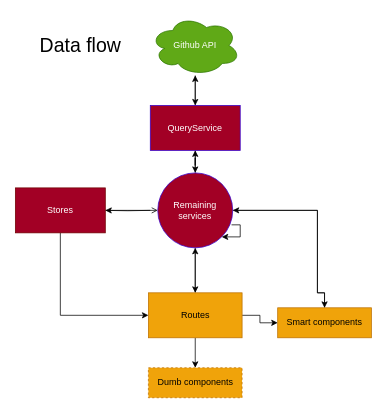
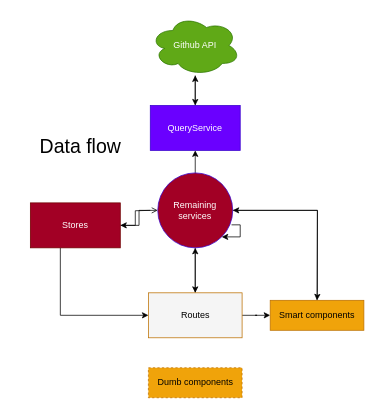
- <mxCell id="2" value="Data flow" style="text;html=1;strokeColor=none;fillColor=none;align=center;verticalAlign=middle;whiteSpace=wrap;rounded=0;fontSize=26;" parent="1" vertex="1"><mxGeometry x="42.5" y="20" width="127.5" height="80" as="geometry" /></mxCell>
+ <mxCell id="2" value="Data flow" style="text;html=1;strokeColor=none;fillColor=none;align=center;verticalAlign=middle;whiteSpace=wrap;rounded=0;fontSize=26;" parent="1" vertex="1"><mxGeometry x="42.5" y="155" width="127.5" height="80" as="geometry" /></mxCell>
- <mxCell id="5" value="QueryService" style="rounded=0;whiteSpace=wrap;html=1;fontSize=12;fillColor=#a20025;strokeColor=#3700CC;fontColor=#ffffff;" parent="1" vertex="1"><mxGeometry x="200" y="140" width="120" height="60" as="geometry" /></mxCell>
+ <mxCell id="5" value="QueryService" style="rounded=0;whiteSpace=wrap;html=1;fontSize=12;fillColor=#6a00ff;strokeColor=#3700CC;fontColor=#ffffff;" parent="1" vertex="1"><mxGeometry x="200" y="140" width="120" height="60" as="geometry" /></mxCell>
- <mxCell id="4" style="edgeStyle=orthogonalEdgeStyle;rounded=0;orthogonalLoop=1;jettySize=auto;html=1;fontSize=12;entryX=0.5;entryY=0;entryDx=0;entryDy=0;" parent="1" source="5" target="22" edge="1"><mxGeometry relative="1" as="geometry"><mxPoint x="260" y="250" as="targetPoint" /></mxGeometry></mxCell>
- <mxCell id="19" value="&lt;span style=&quot;font-size: 12px;&quot;&gt;&lt;span style=&quot;font-size: 12px;&quot;&gt;Stores&lt;/span&gt;&lt;/span&gt;" style="rounded=0;whiteSpace=wrap;html=1;fontStyle=0;fontSize=12;fillColor=#a20025;strokeColor=#6F0000;fontColor=#ffffff;" parent="1" vertex="1"><mxGeometry x="20" y="250" width="120" height="60" as="geometry" /></mxCell>
+ <mxCell id="19" value="&lt;span style=&quot;font-size: 12px;&quot;&gt;&lt;span style=&quot;font-size: 12px;&quot;&gt;Stores&lt;/span&gt;&lt;/span&gt;" style="rounded=0;whiteSpace=wrap;html=1;fontStyle=0;fontSize=12;fillColor=#a20025;strokeColor=#6F0000;fontColor=#ffffff;" parent="1" vertex="1"><mxGeometry x="40" y="270" width="120" height="60" as="geometry" /></mxCell>
- <mxCell id="11" value="Routes" style="rounded=0;whiteSpace=wrap;html=1;fillColor=#f0a30a;strokeColor=#BD7000;fontColor=#000000;" parent="1" vertex="1"><mxGeometry x="197.5" y="390" width="125" height="60" as="geometry" /></mxCell>
+ <mxCell id="11" value="Routes" style="rounded=0;whiteSpace=wrap;html=1;fillColor=#f5f5f5;strokeColor=#BD7000;fontColor=#000000;" parent="1" vertex="1"><mxGeometry x="197.5" y="390" width="125" height="60" as="geometry" /></mxCell>
- <mxCell id="14" value="Smart components" style="rounded=0;whiteSpace=wrap;html=1;fillColor=#f0a30a;strokeColor=#BD7000;fontColor=#000000;" parent="1" vertex="1"><mxGeometry x="370" y="410" width="125" height="40" as="geometry" /></mxCell>
+ <mxCell id="14" value="Smart components" style="rounded=0;whiteSpace=wrap;html=1;fillColor=#f0a30a;strokeColor=#BD7000;fontColor=#000000;" parent="1" vertex="1"><mxGeometry x="360" y="400" width="125" height="40" as="geometry" /></mxCell>
- <mxCell id="9" style="edgeStyle=orthogonalEdgeStyle;rounded=0;orthogonalLoop=1;jettySize=auto;html=1;entryX=0.5;entryY=0;entryDx=0;entryDy=0;fontSize=12;" parent="1" source="11" target="12" edge="1"><mxGeometry relative="1" as="geometry" /></mxCell>
